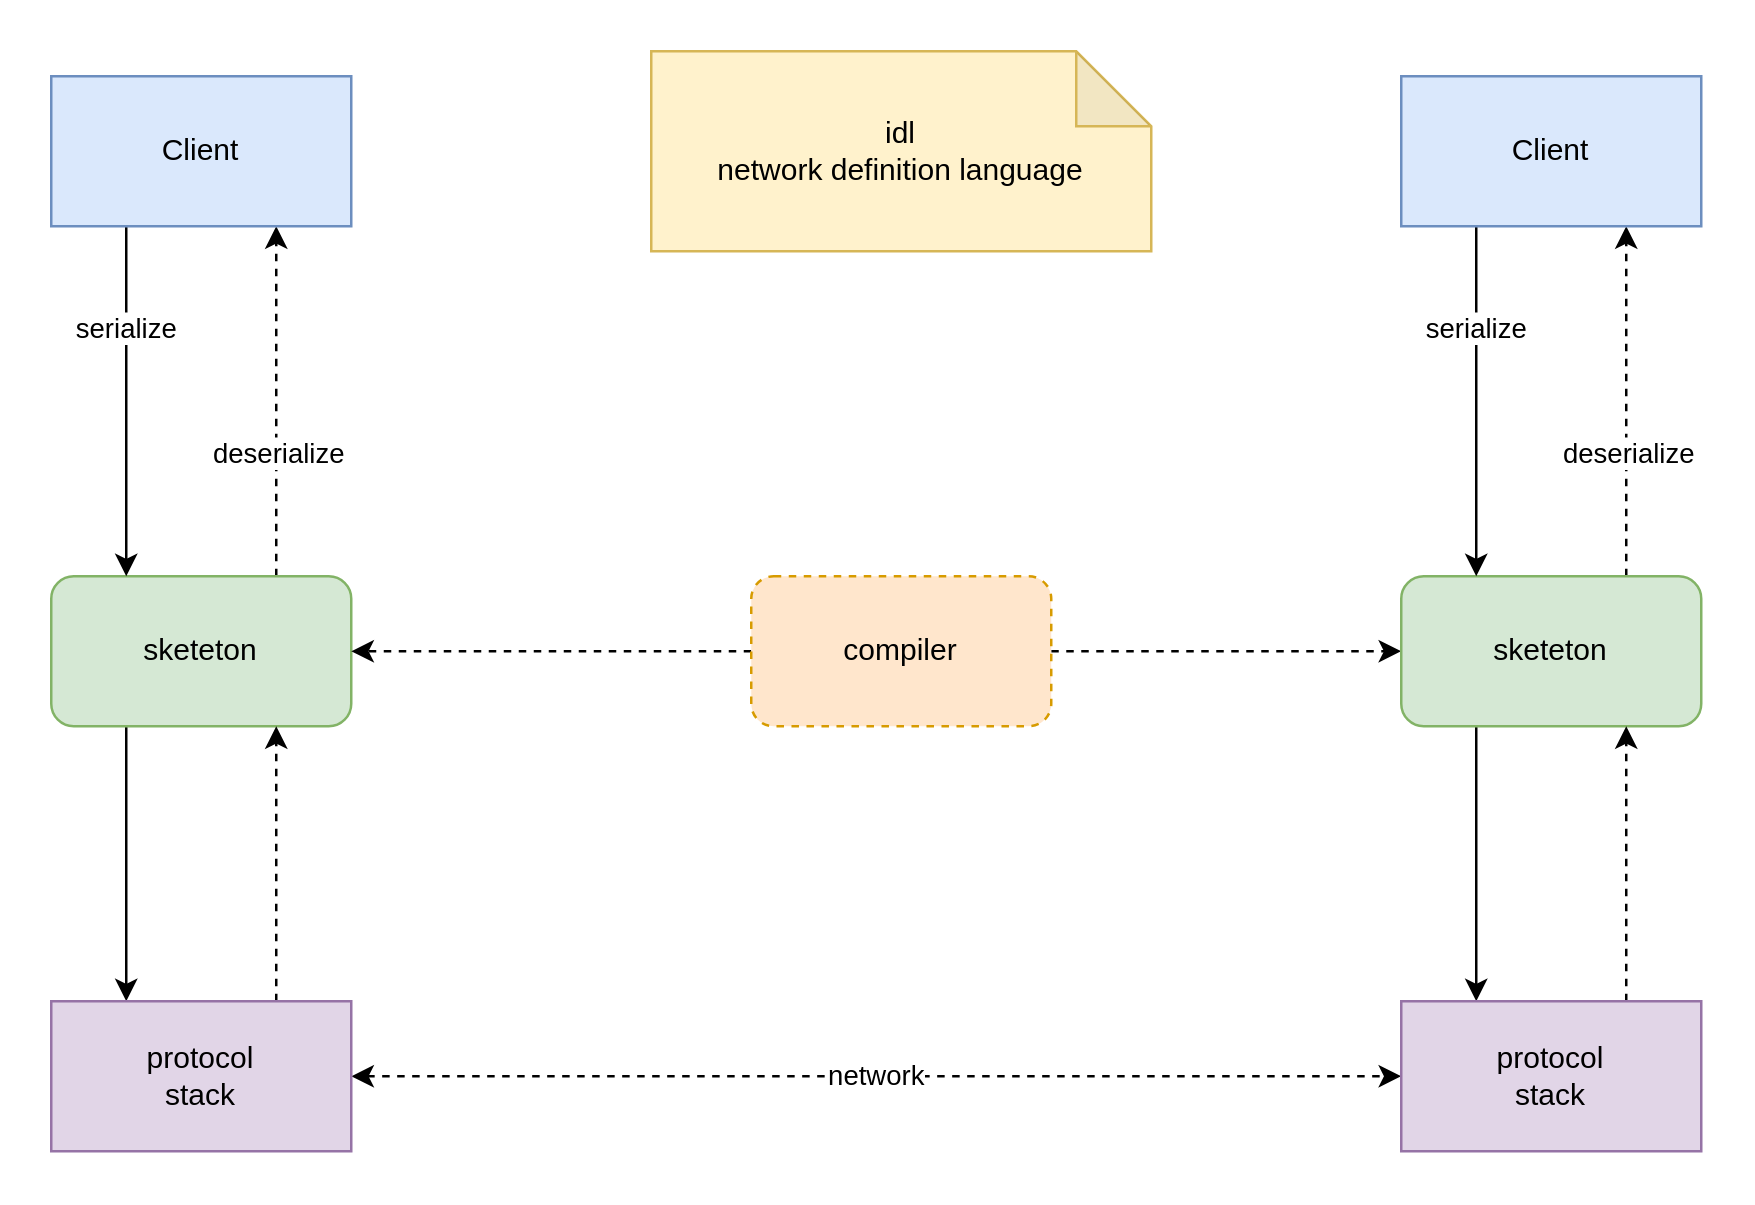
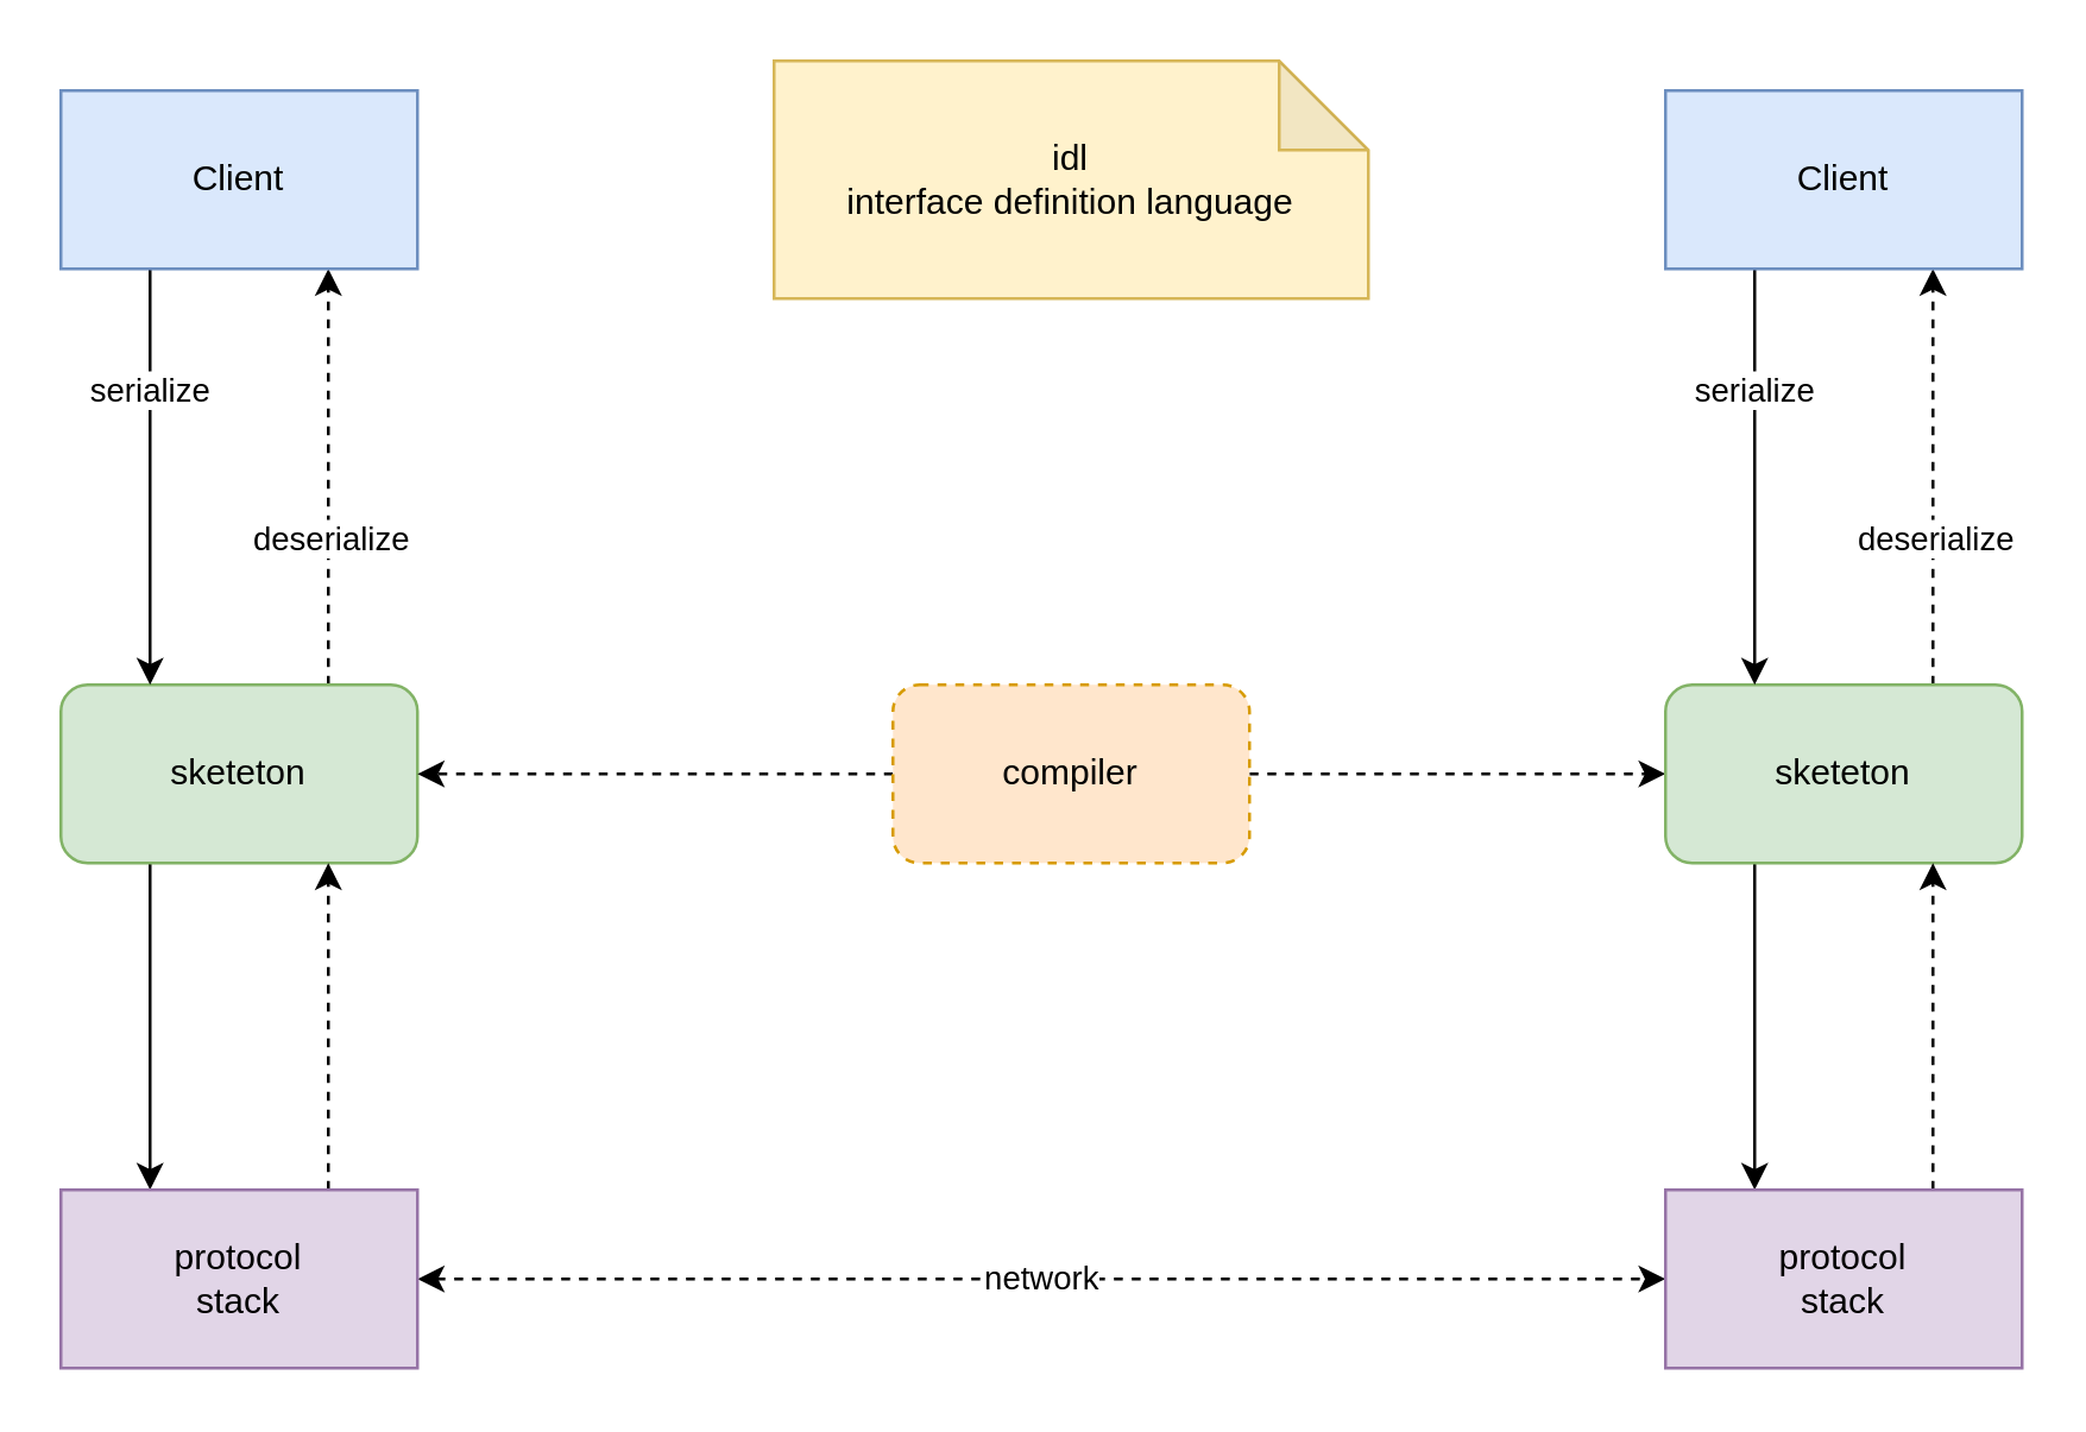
- <mxCell id="12" value="idl&lt;br&gt;network definition language" style="shape=note;whiteSpace=wrap;html=1;backgroundOutline=1;darkOpacity=0.05;fillColor=#fff2cc;strokeColor=#d6b656;" vertex="1" parent="1"><mxGeometry x="260" y="20" width="200" height="80" as="geometry" /></mxCell>
+ <mxCell id="12" value="idl&lt;br&gt;interface definition language" style="shape=note;whiteSpace=wrap;html=1;backgroundOutline=1;darkOpacity=0.05;fillColor=#fff2cc;strokeColor=#d6b656;" vertex="1" parent="1"><mxGeometry x="260" y="20" width="200" height="80" as="geometry" /></mxCell>
